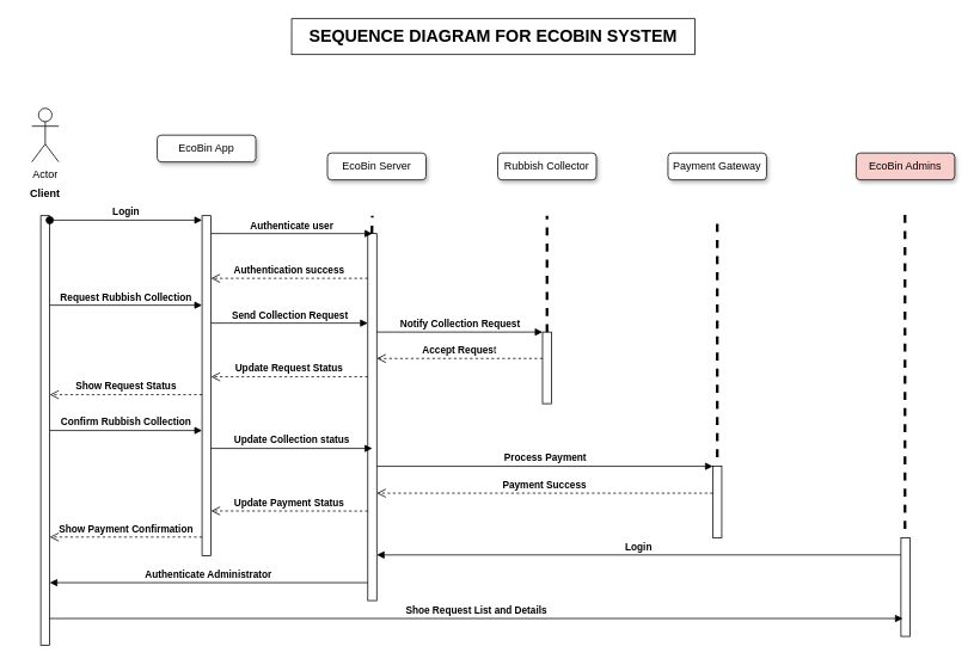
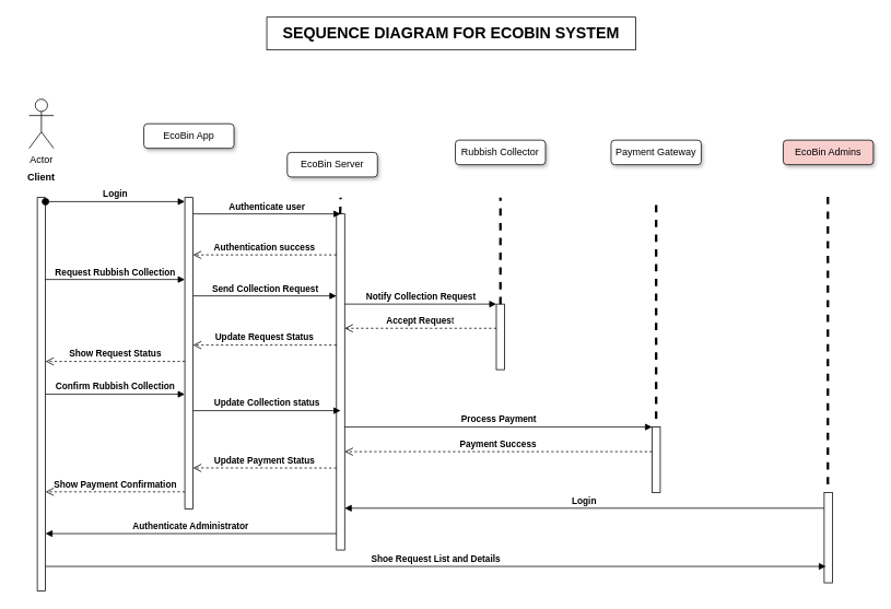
- <mxCell id="5" value="EcoBin Server" style="rounded=1;whiteSpace=wrap;html=1;shadow=1;" vertex="1" parent="1"><mxGeometry x="365" y="170" width="110" height="30" as="geometry" /></mxCell>
+ <mxCell id="5" value="EcoBin Server" style="rounded=1;whiteSpace=wrap;html=1;shadow=1;" vertex="1" parent="1"><mxGeometry x="350" y="185" width="110" height="30" as="geometry" /></mxCell>
